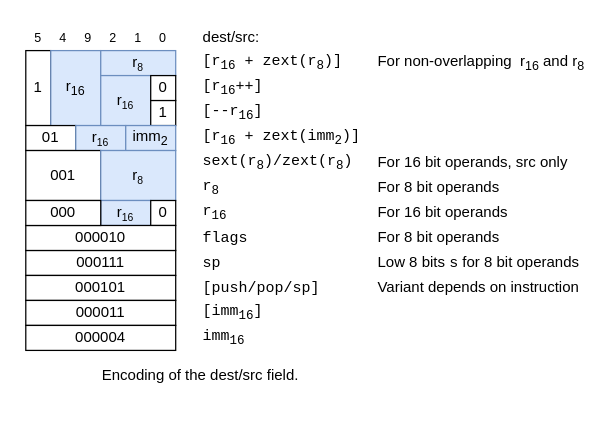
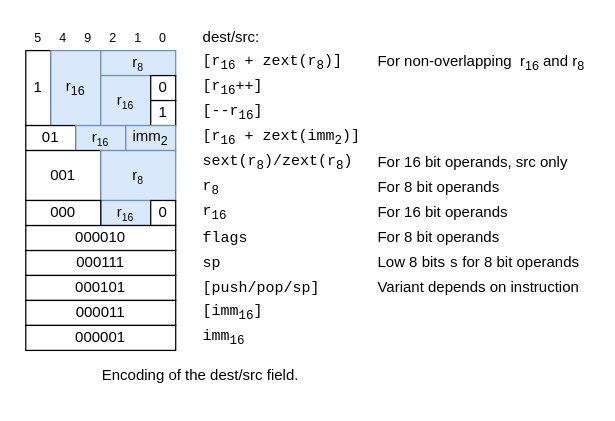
- <mxCell id="30" value="000004" style="rounded=0;whiteSpace=wrap;html=1;" vertex="1" parent="1"><mxGeometry x="20" y="260" width="120" height="20" as="geometry" /></mxCell>
+ <mxCell id="30" value="000001" style="rounded=0;whiteSpace=wrap;html=1;" vertex="1" parent="1"><mxGeometry x="20" y="260" width="120" height="20" as="geometry" /></mxCell>
